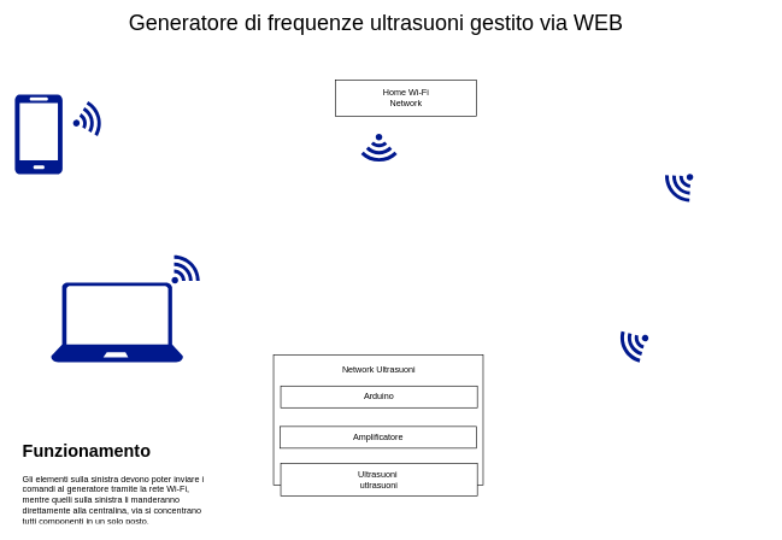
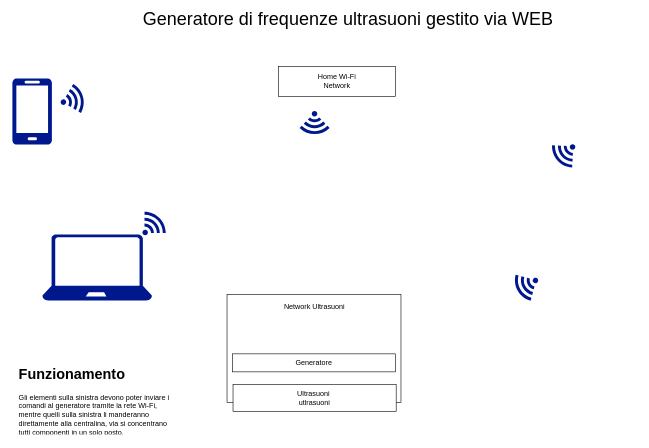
- <mxCell id="17" value="&lt;font style=&quot;font-size: 30px&quot;&gt;Generatore di frequenze ultrasuoni gestito via WEB&lt;/font&gt;" style="text;html=1;strokeColor=none;fillColor=none;align=center;verticalAlign=middle;whiteSpace=wrap;rounded=0;" vertex="1" parent="1"><mxGeometry x="100" y="20" width="840" height="20" as="geometry" /></mxCell>
+ <mxCell id="17" value="&lt;font style=&quot;font-size: 30px&quot;&gt;Generatore di frequenze ultrasuoni gestito via WEB&lt;/font&gt;" style="text;html=1;strokeColor=none;fillColor=none;align=center;verticalAlign=middle;whiteSpace=wrap;rounded=0;" vertex="1" parent="1"><mxGeometry x="160" y="20" width="840" height="20" as="geometry" /></mxCell>
- <mxCell id="4" value="Arduino" style="rounded=0;whiteSpace=wrap;html=1;" vertex="1" parent="1"><mxGeometry x="388" y="533" width="272" height="30" as="geometry" /></mxCell>
- <mxCell id="5" value="Amplificatore" style="rounded=0;whiteSpace=wrap;html=1;" vertex="1" parent="1"><mxGeometry x="387" y="589" width="272" height="30" as="geometry" /></mxCell>
+ <mxCell id="5" value="Generatore" style="rounded=0;whiteSpace=wrap;html=1;" vertex="1" parent="1"><mxGeometry x="387" y="589" width="272" height="30" as="geometry" /></mxCell>
